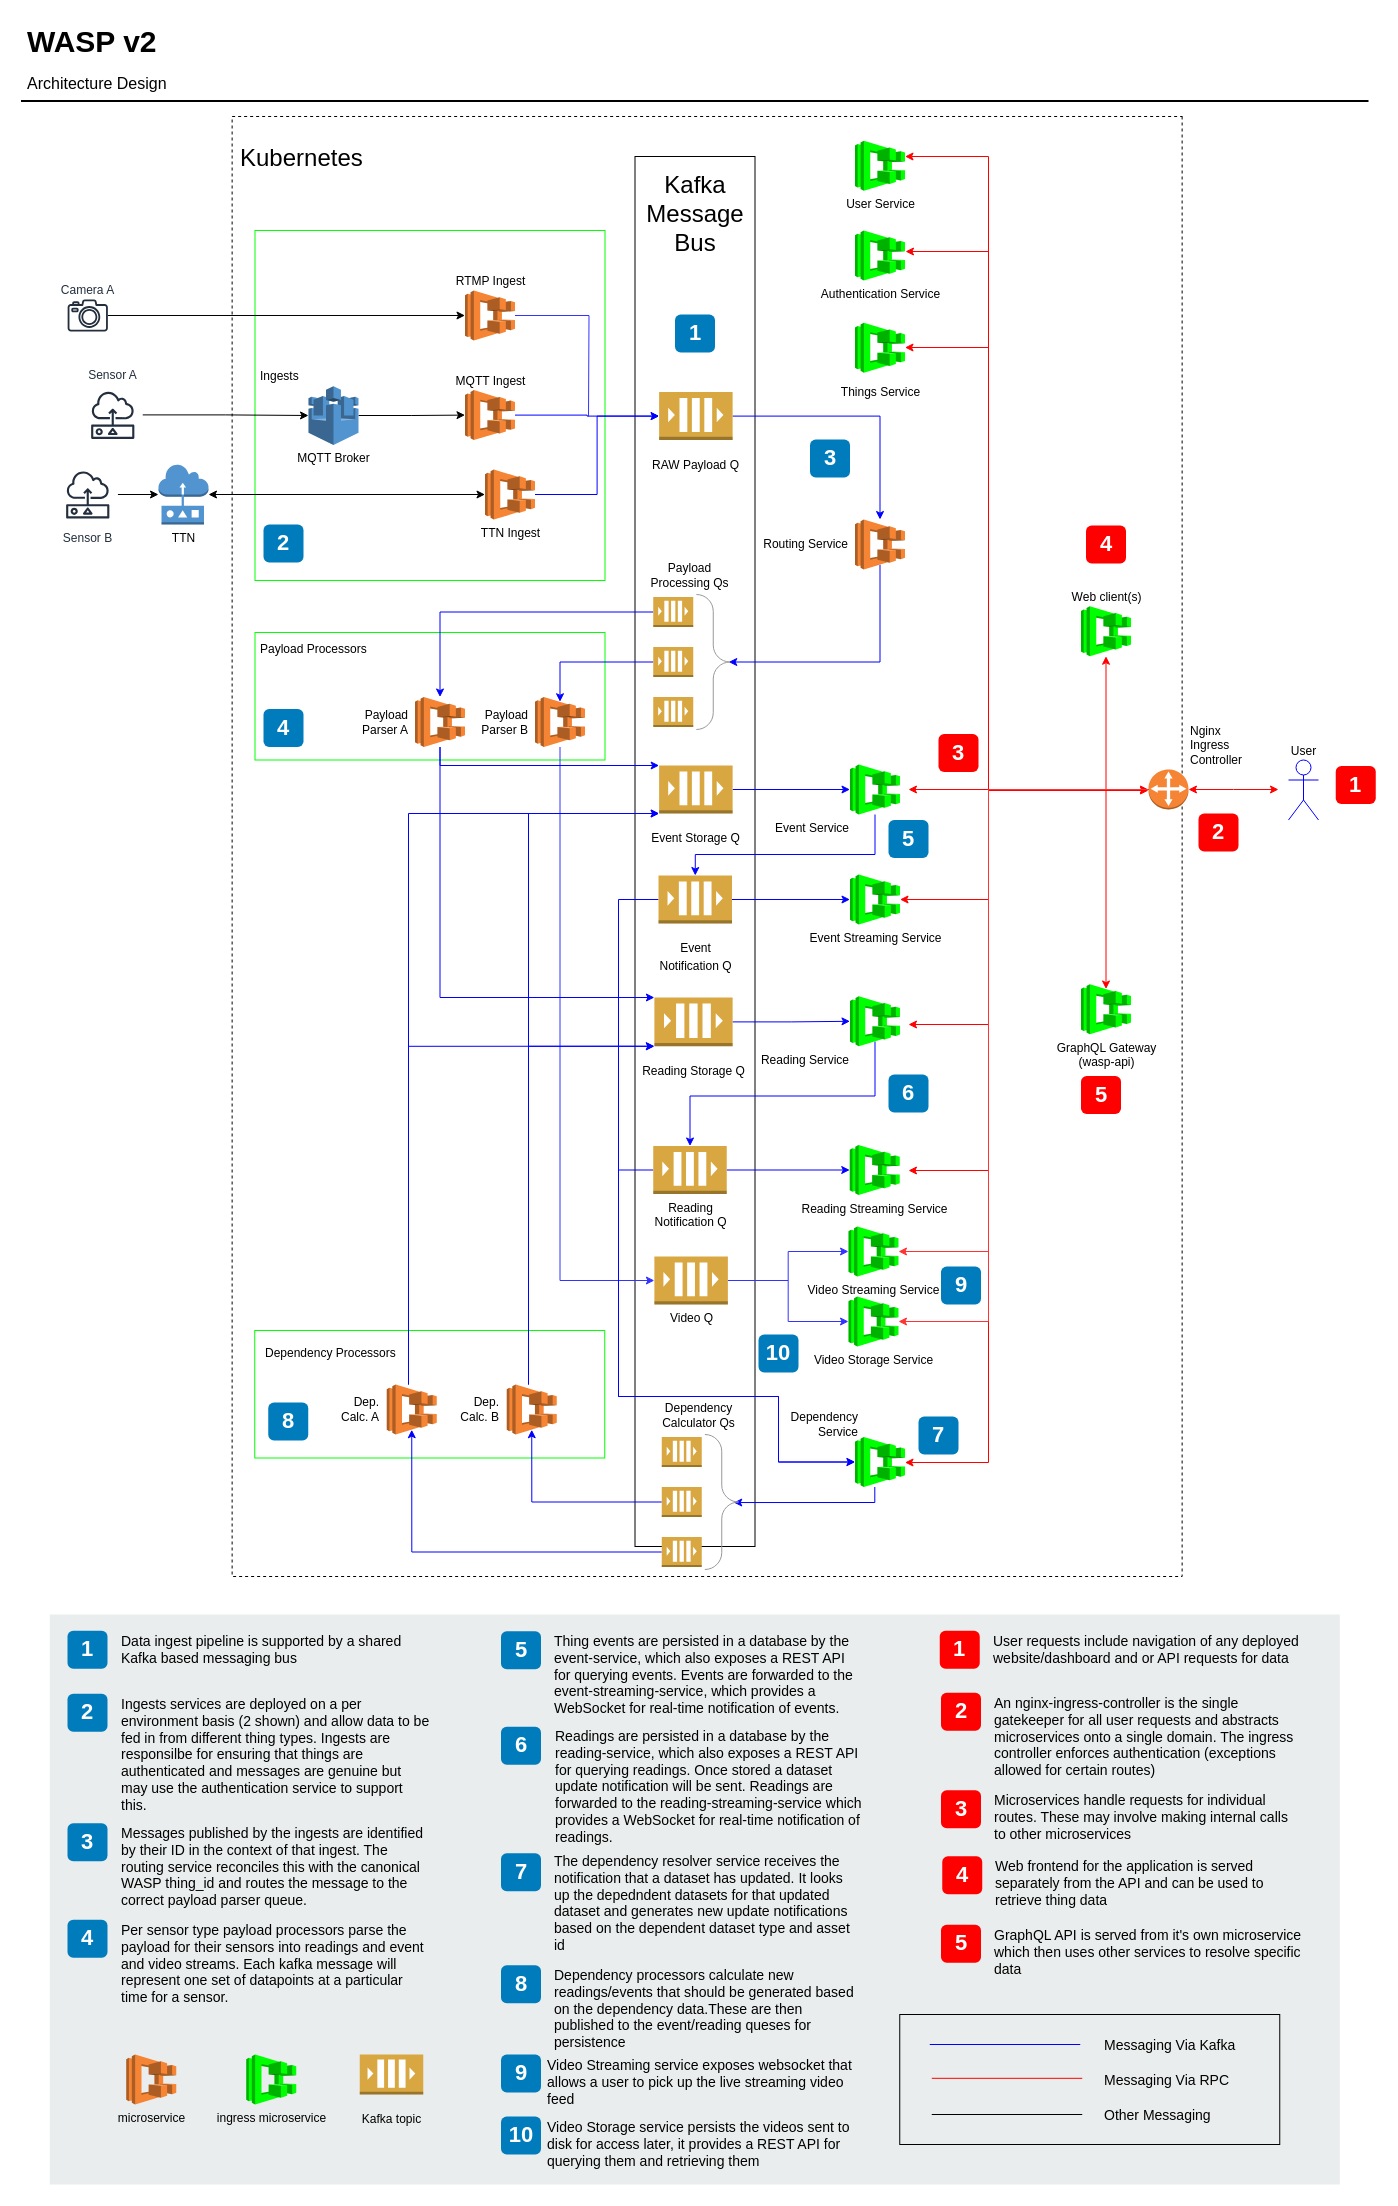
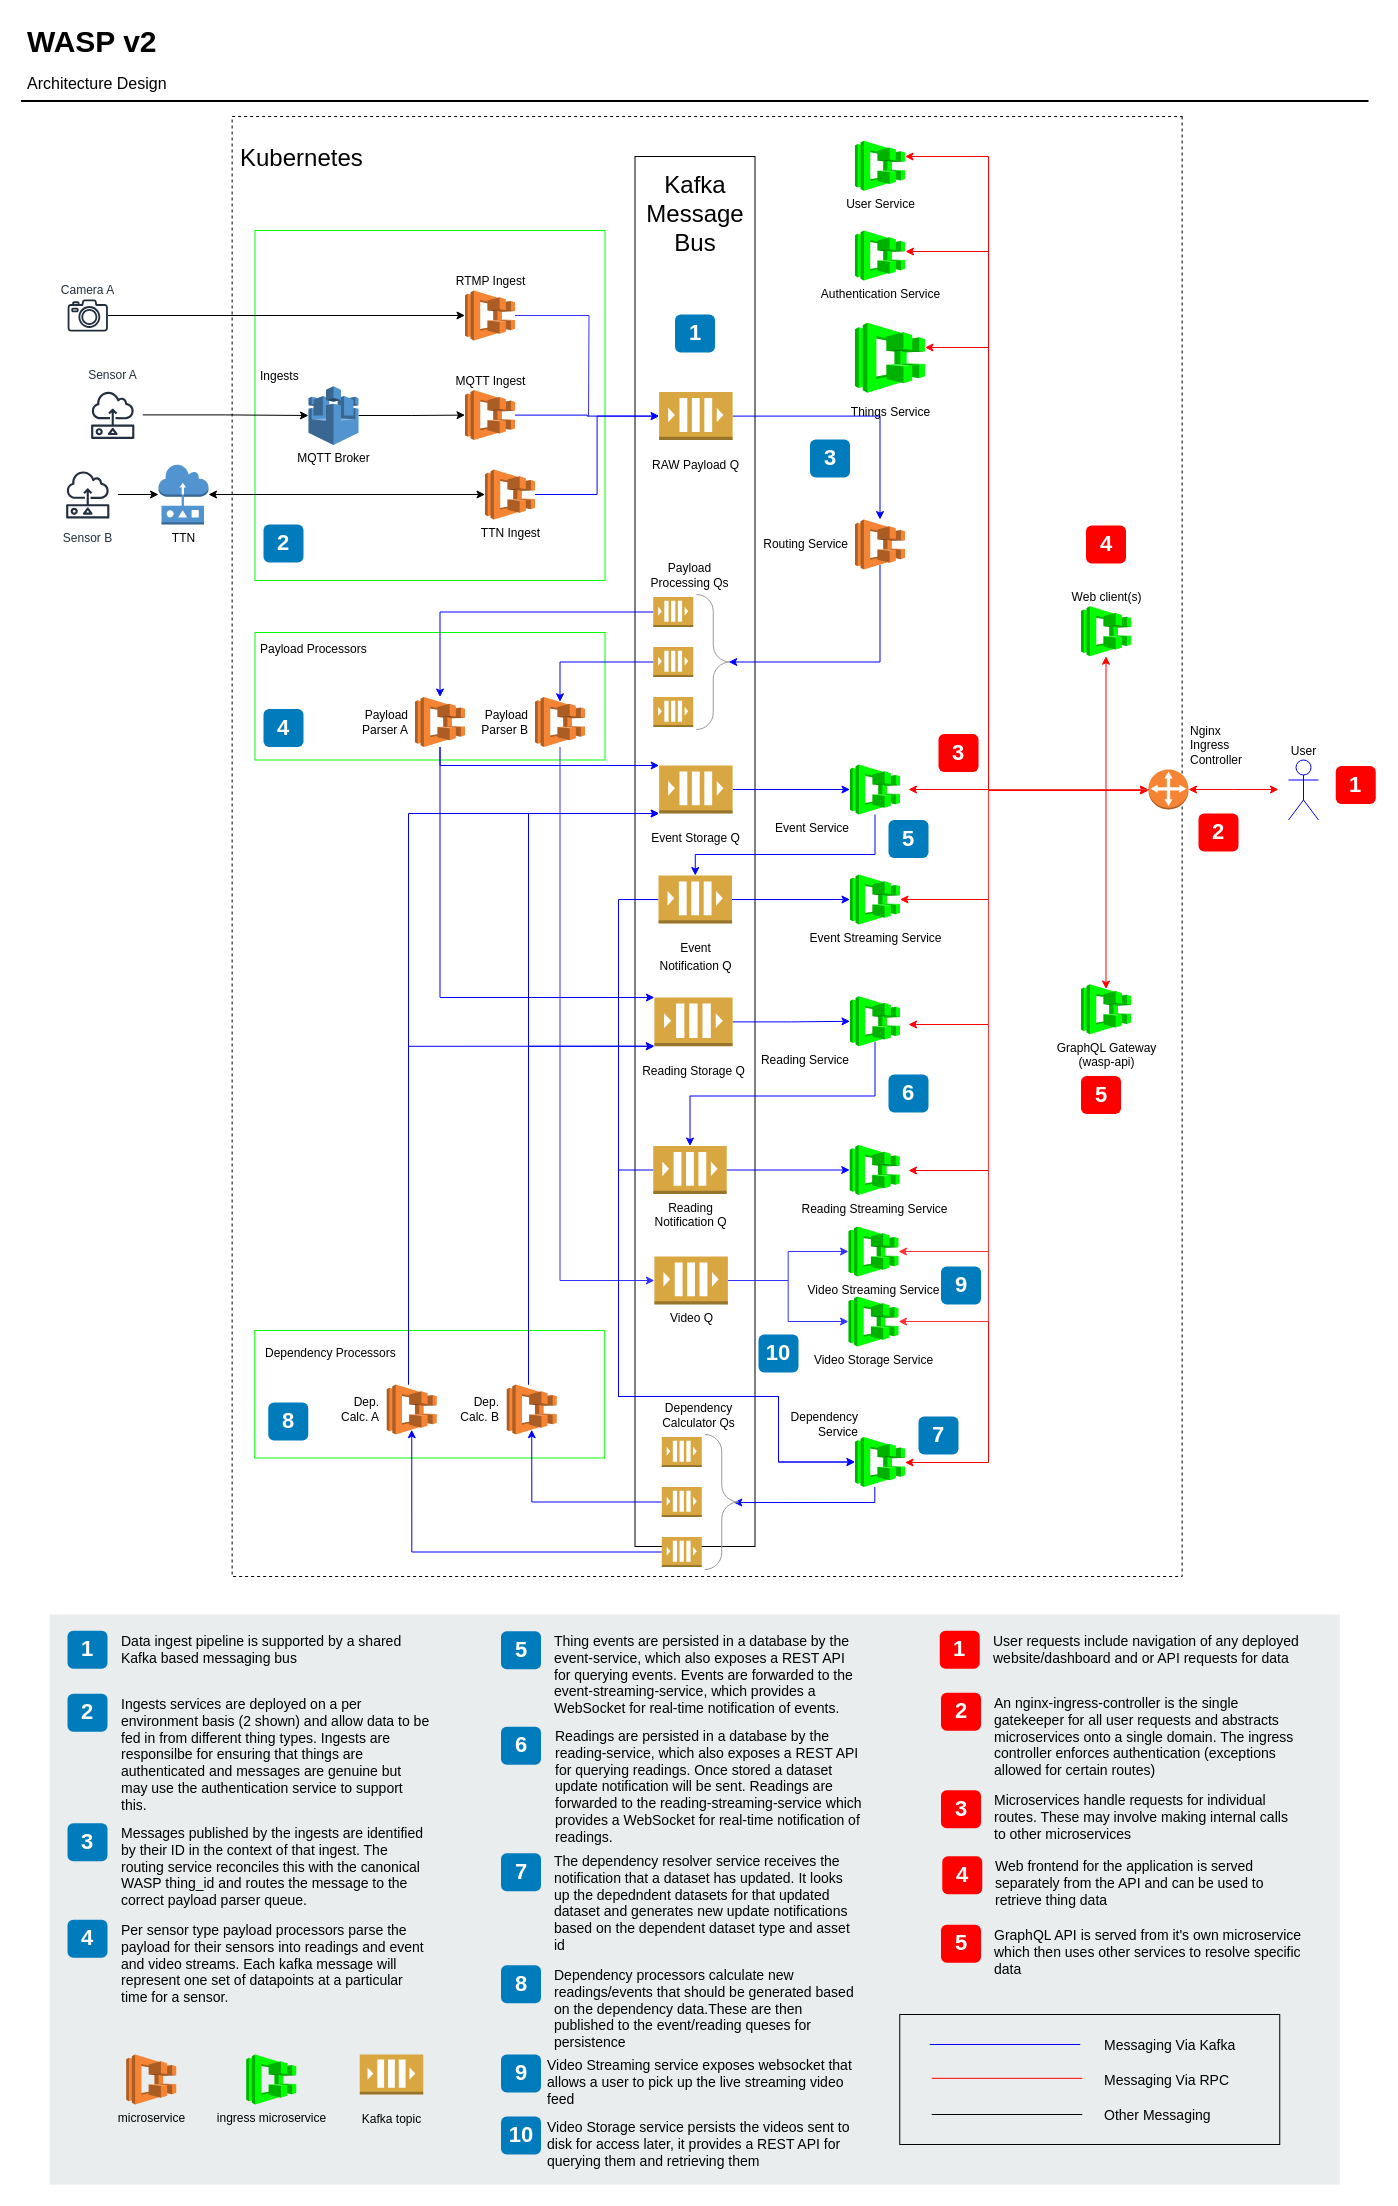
- <mxCell id="109" value="Things Service" style="outlineConnect=0;dashed=0;verticalLabelPosition=bottom;verticalAlign=top;align=center;html=1;shape=mxgraph.aws3.ecs;gradientColor=none;strokeColor=#FF0000;labelPosition=center;spacing=8;fillColor=#00FF00;" parent="1" vertex="1"><mxGeometry x="854.5" y="322.13" width="50" height="50" as="geometry" /></mxCell>
+ <mxCell id="109" value="Things Service" style="outlineConnect=0;dashed=0;verticalLabelPosition=bottom;verticalAlign=top;align=center;html=1;shape=mxgraph.aws3.ecs;gradientColor=none;strokeColor=#FF0000;labelPosition=center;spacing=8;fillColor=#00FF00;" parent="1" vertex="1"><mxGeometry x="854.5" y="322.13" width="70" height="70" as="geometry" /></mxCell>
